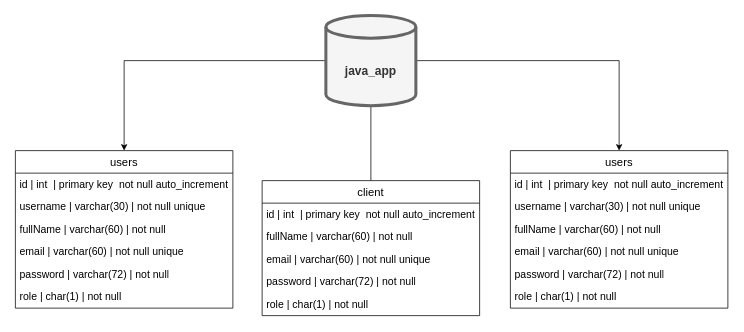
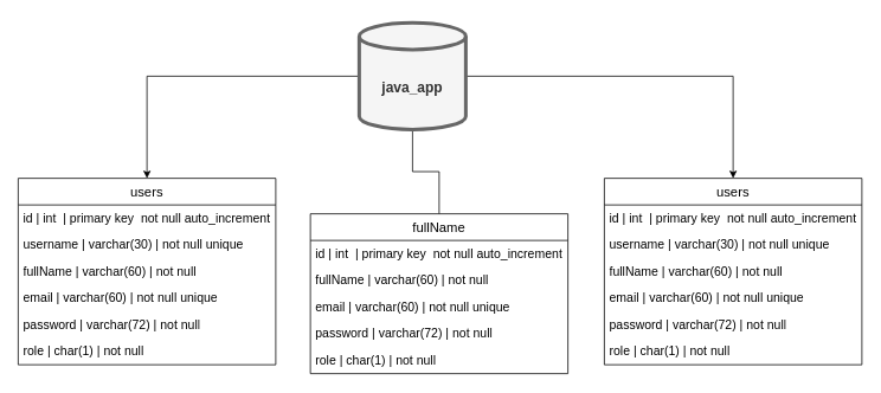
- <mxCell id="5" value="&lt;font style=&quot;font-size: 16px;&quot;&gt;&lt;b&gt;java_app&lt;/b&gt;&lt;/font&gt;" style="shape=cylinder3;whiteSpace=wrap;html=1;boundedLbl=1;backgroundOutline=1;size=15;fillColor=#f5f5f5;strokeColor=#666666;fontColor=#333333;strokeWidth=4;" vertex="1" parent="1"><mxGeometry x="434" y="20" width="120" height="120" as="geometry" /></mxCell>
+ <mxCell id="5" value="&lt;font style=&quot;font-size: 16px;&quot;&gt;&lt;b&gt;java_app&lt;/b&gt;&lt;/font&gt;" style="shape=cylinder3;whiteSpace=wrap;html=1;boundedLbl=1;backgroundOutline=1;size=15;fillColor=#f5f5f5;strokeColor=#666666;fontColor=#333333;strokeWidth=4;" vertex="1" parent="1"><mxGeometry x="404" y="25" width="120" height="120" as="geometry" /></mxCell>
- <mxCell id="13" value="&lt;span style=&quot;font-size: 15px;&quot;&gt;client&lt;/span&gt;" style="swimlane;fontStyle=0;childLayout=stackLayout;horizontal=1;startSize=30;horizontalStack=0;resizeParent=1;resizeParentMax=0;resizeLast=0;collapsible=1;marginBottom=0;whiteSpace=wrap;html=1;" vertex="1" parent="1"><mxGeometry x="349" y="240" width="290" height="180" as="geometry" /></mxCell>
+ <mxCell id="13" value="&lt;span style=&quot;font-size: 15px;&quot;&gt;fullName&lt;/span&gt;" style="swimlane;fontStyle=0;childLayout=stackLayout;horizontal=1;startSize=30;horizontalStack=0;resizeParent=1;resizeParentMax=0;resizeLast=0;collapsible=1;marginBottom=0;whiteSpace=wrap;html=1;" vertex="1" parent="1"><mxGeometry x="349" y="240" width="290" height="180" as="geometry" /></mxCell>
